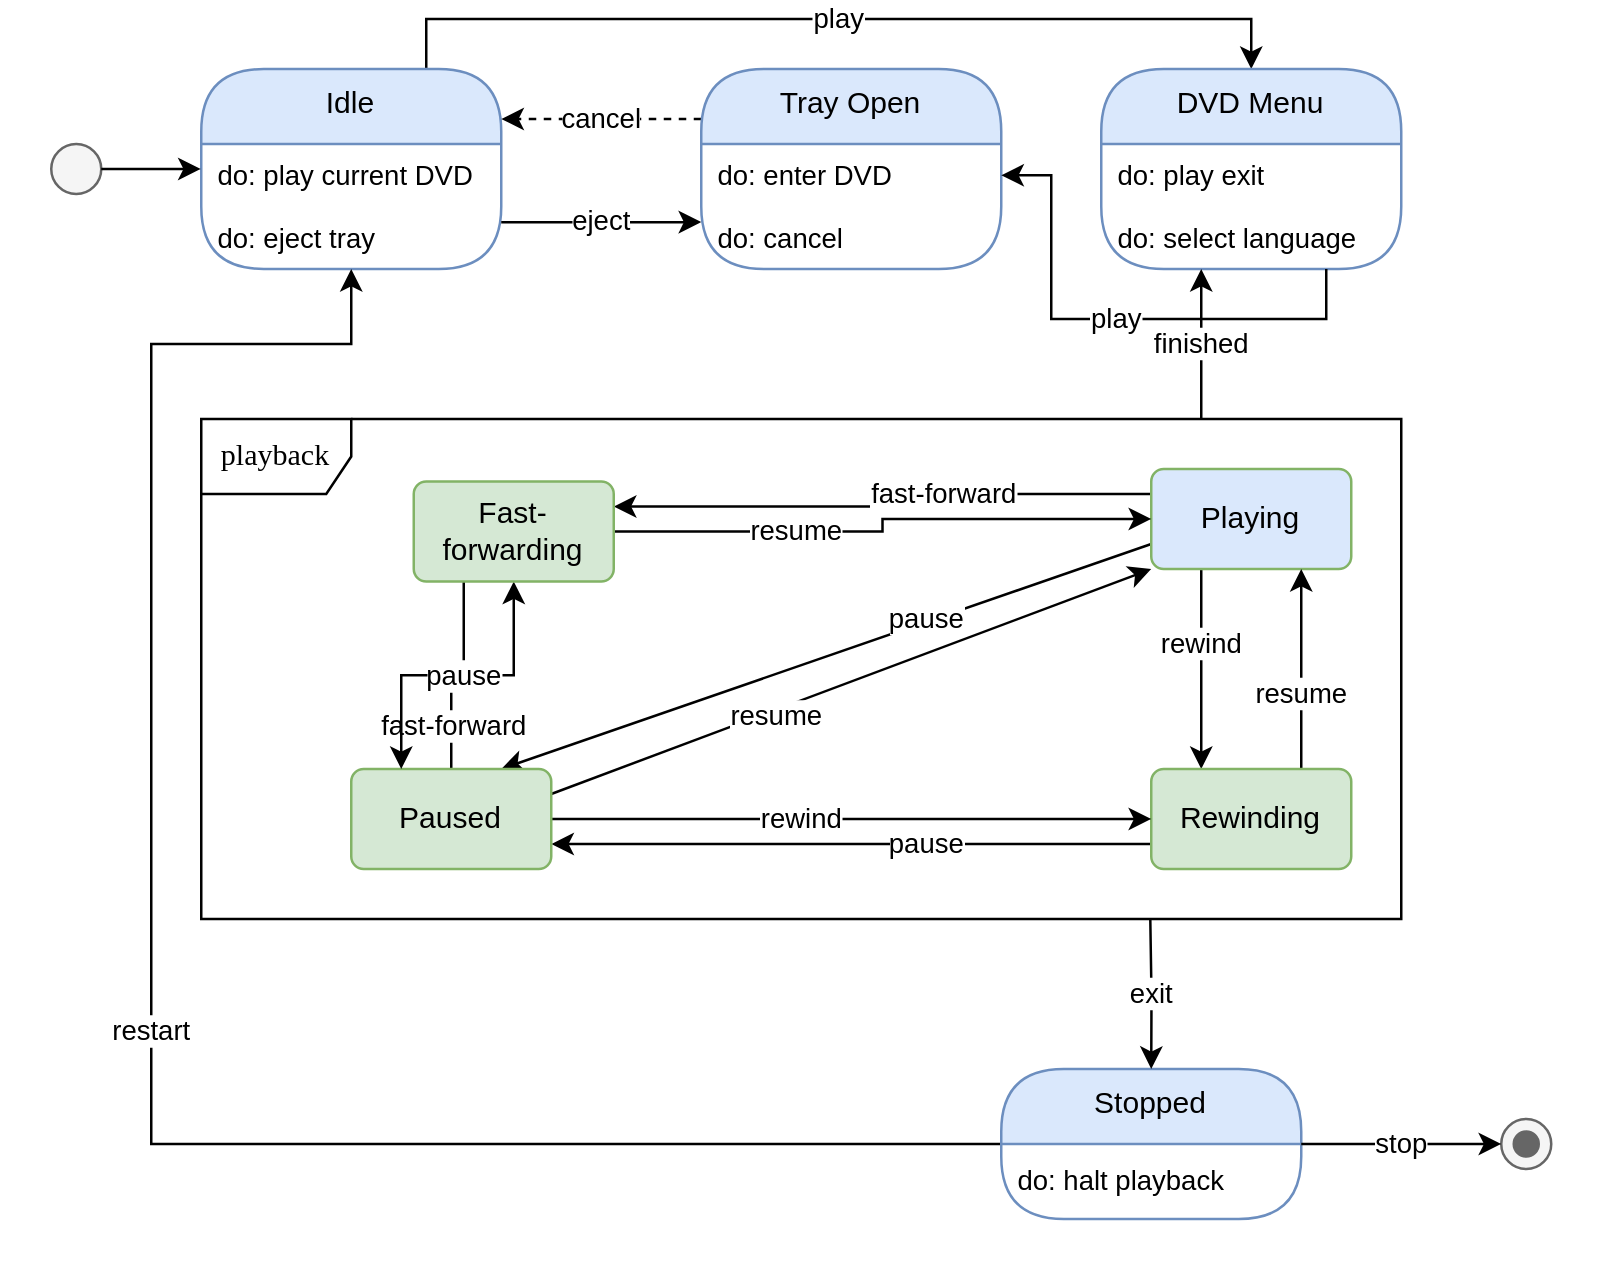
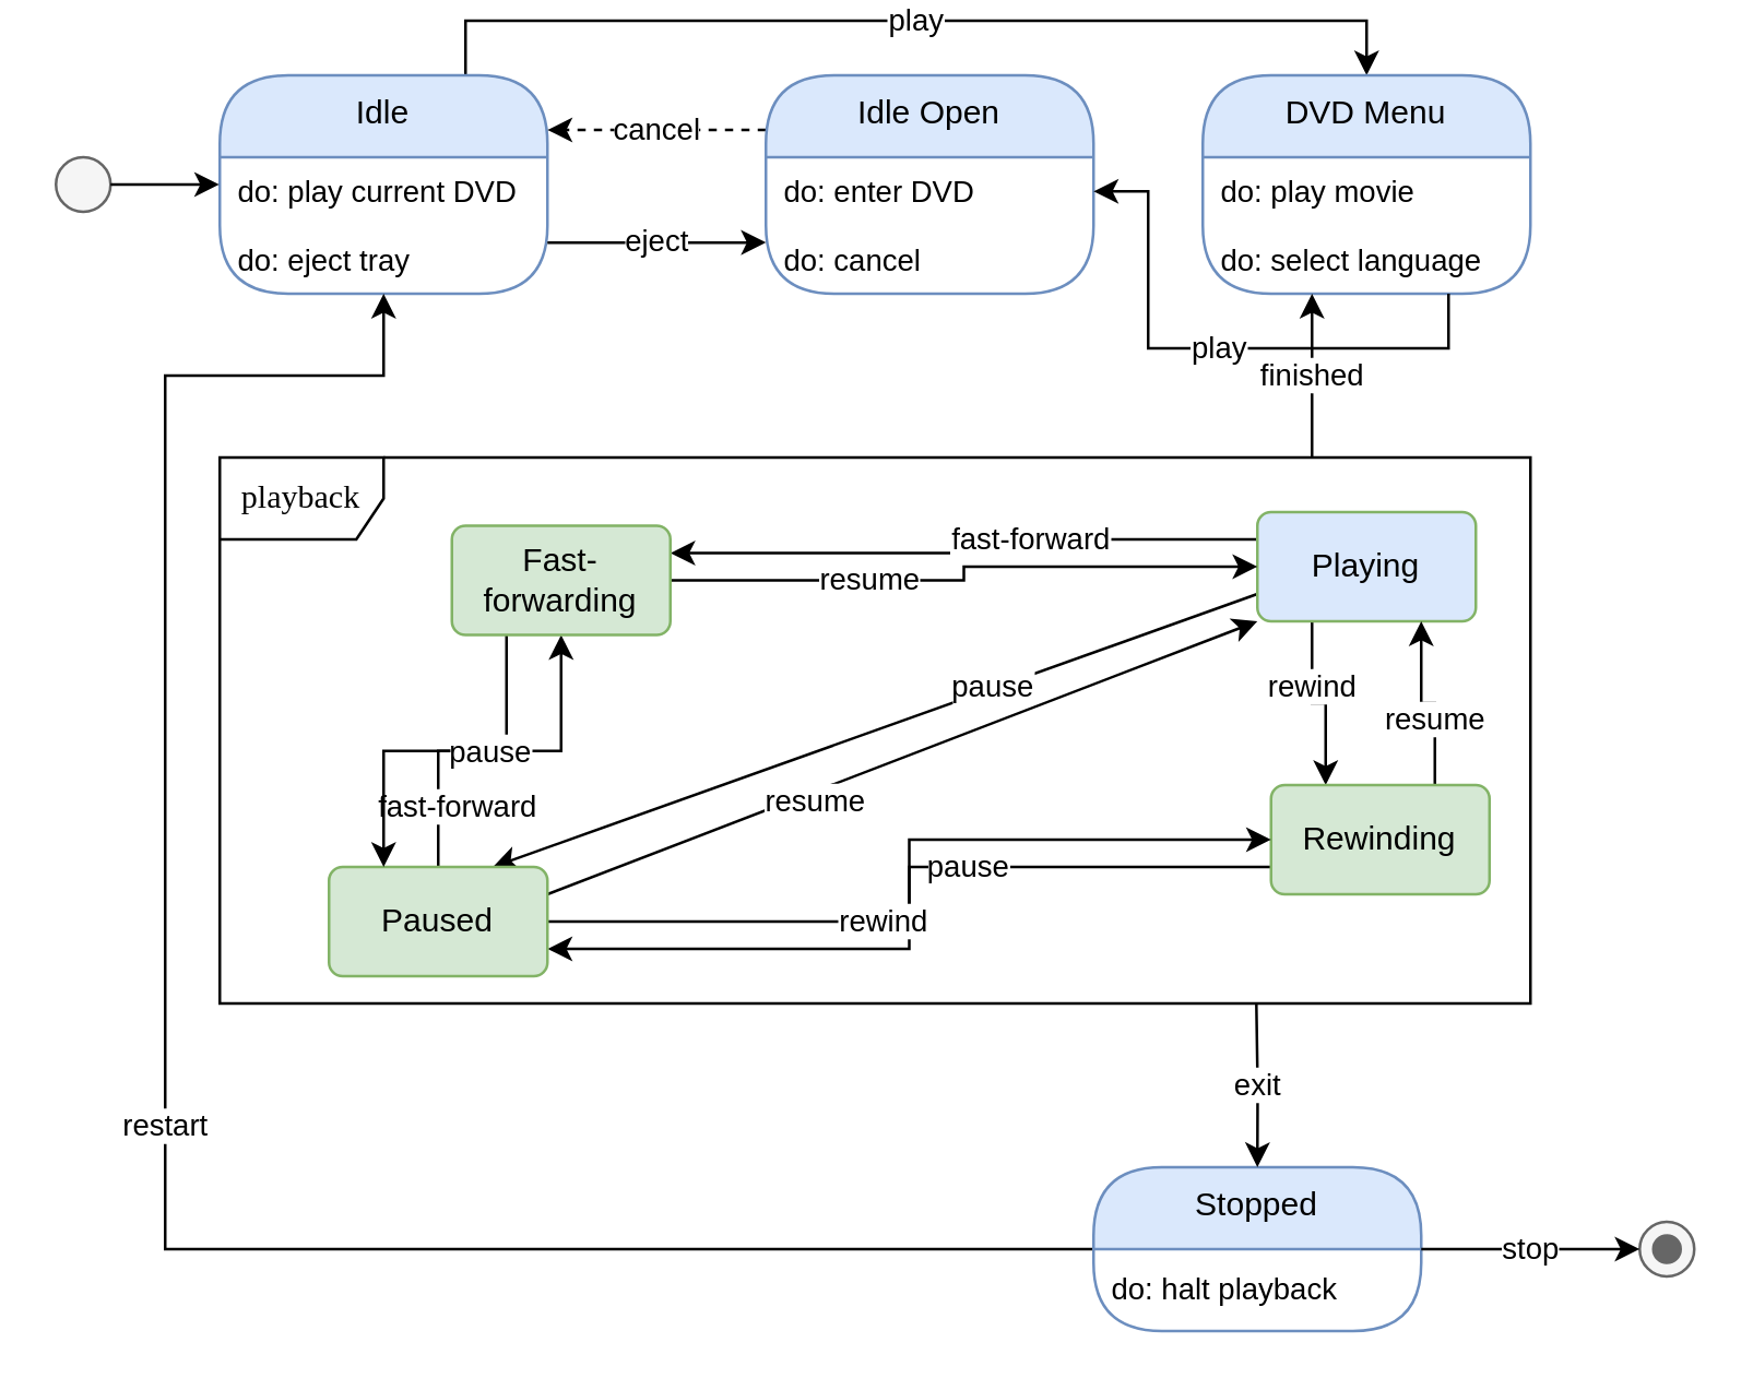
- <mxCell id="13" value="Tray Open" style="swimlane;fontStyle=0;align=center;verticalAlign=top;childLayout=stackLayout;horizontal=1;startSize=30;horizontalStack=0;resizeParent=1;resizeParentMax=0;resizeLast=0;collapsible=0;marginBottom=0;html=1;rounded=1;absoluteArcSize=1;arcSize=50;whiteSpace=wrap;fillColor=#dae8fc;strokeColor=#6c8ebf;" parent="1" vertex="1"><mxGeometry x="280" y="20" width="120" height="80" as="geometry" /></mxCell>
+ <mxCell id="13" value="Idle Open" style="swimlane;fontStyle=0;align=center;verticalAlign=top;childLayout=stackLayout;horizontal=1;startSize=30;horizontalStack=0;resizeParent=1;resizeParentMax=0;resizeLast=0;collapsible=0;marginBottom=0;html=1;rounded=1;absoluteArcSize=1;arcSize=50;whiteSpace=wrap;fillColor=#dae8fc;strokeColor=#6c8ebf;" parent="1" vertex="1"><mxGeometry x="280" y="20" width="120" height="80" as="geometry" /></mxCell>
- <mxCell id="22" value="&lt;font style=&quot;font-size: 11px;&quot;&gt;do: play exit&lt;/font&gt;" style="fillColor=none;strokeColor=none;align=left;verticalAlign=middle;spacingLeft=5;whiteSpace=wrap;html=1;" parent="21" vertex="1"><mxGeometry y="30" width="120" height="25" as="geometry" /></mxCell>
+ <mxCell id="22" value="&lt;font style=&quot;font-size: 11px;&quot;&gt;do: play movie&lt;/font&gt;" style="fillColor=none;strokeColor=none;align=left;verticalAlign=middle;spacingLeft=5;whiteSpace=wrap;html=1;" parent="21" vertex="1"><mxGeometry y="30" width="120" height="25" as="geometry" /></mxCell>
- <mxCell id="30" value="Paused" style="html=1;align=center;verticalAlign=middle;rounded=1;absoluteArcSize=1;arcSize=10;whiteSpace=wrap;fillColor=#d5e8d4;strokeColor=#82b366;" parent="1" vertex="1"><mxGeometry x="140" y="300" width="80" height="40" as="geometry" /></mxCell>
+ <mxCell id="30" value="Paused" style="html=1;align=center;verticalAlign=middle;rounded=1;absoluteArcSize=1;arcSize=10;whiteSpace=wrap;fillColor=#d5e8d4;strokeColor=#82b366;" parent="1" vertex="1"><mxGeometry x="120" y="310" width="80" height="40" as="geometry" /></mxCell>
- <mxCell id="26" value="Rewinding" style="html=1;align=center;verticalAlign=middle;rounded=1;absoluteArcSize=1;arcSize=10;whiteSpace=wrap;fillColor=#d5e8d4;strokeColor=#82b366;" parent="1" vertex="1"><mxGeometry x="460" y="300" width="80" height="40" as="geometry" /></mxCell>
+ <mxCell id="26" value="Rewinding" style="html=1;align=center;verticalAlign=middle;rounded=1;absoluteArcSize=1;arcSize=10;whiteSpace=wrap;fillColor=#d5e8d4;strokeColor=#82b366;" parent="1" vertex="1"><mxGeometry x="465" y="280" width="80" height="40" as="geometry" /></mxCell>
